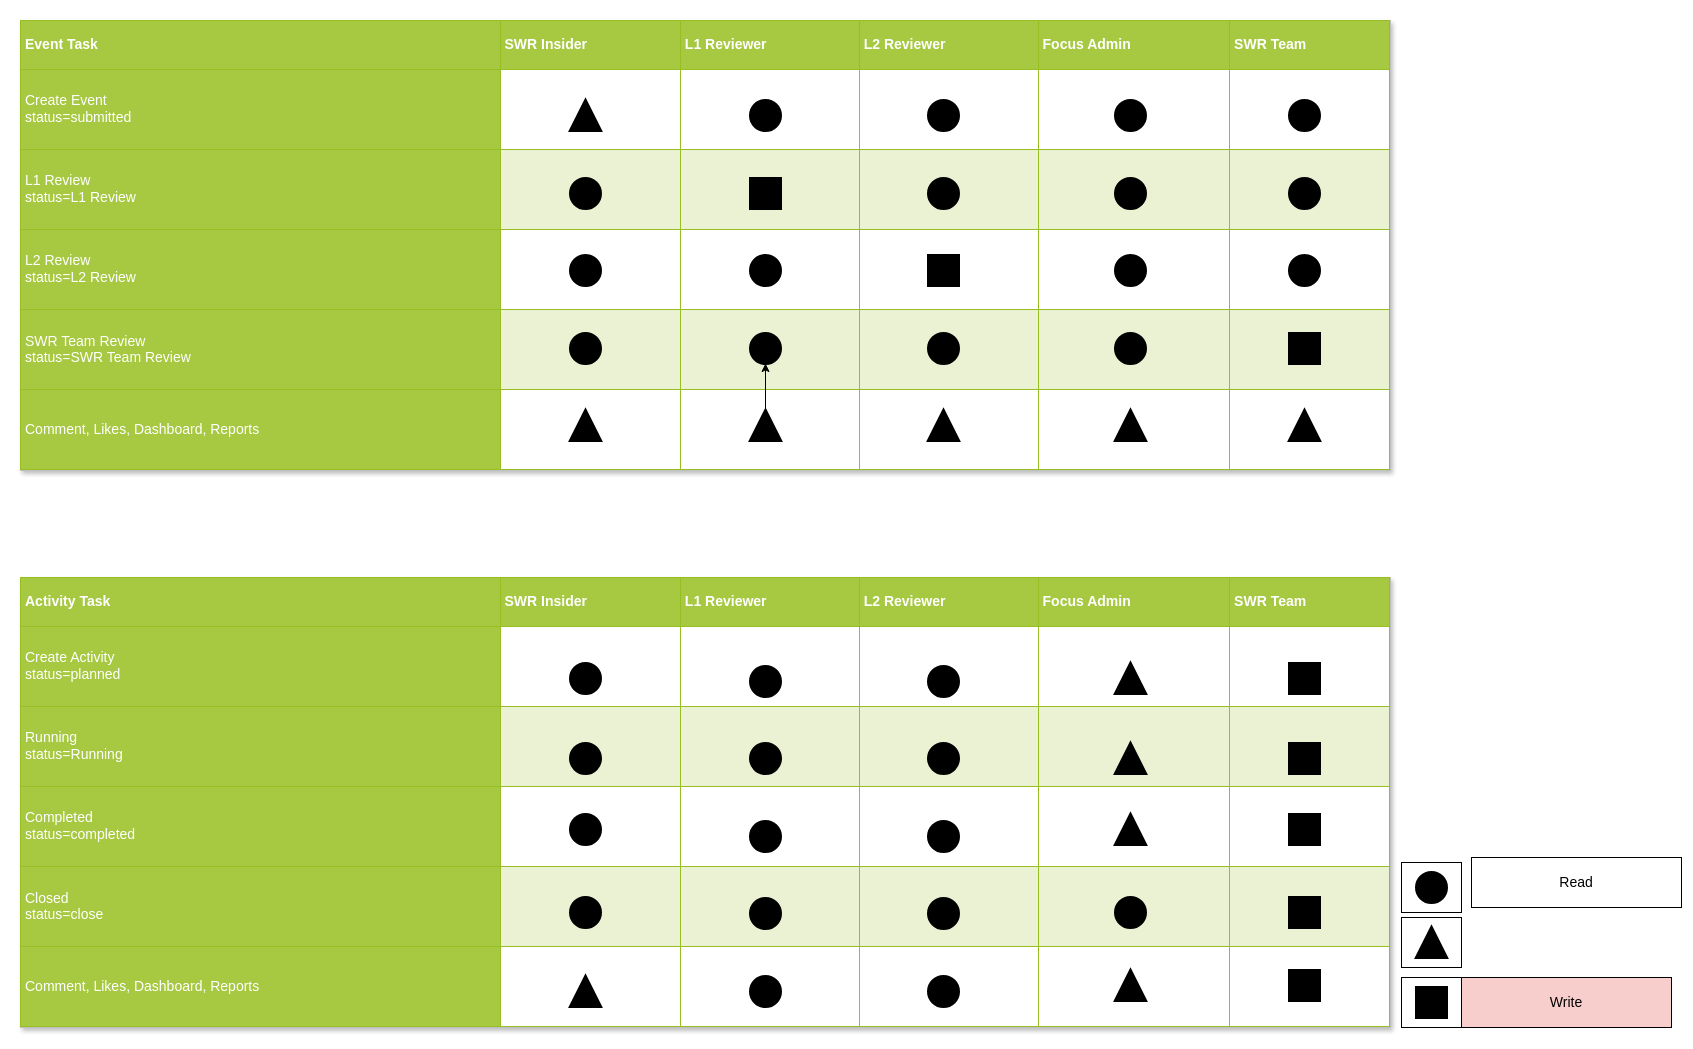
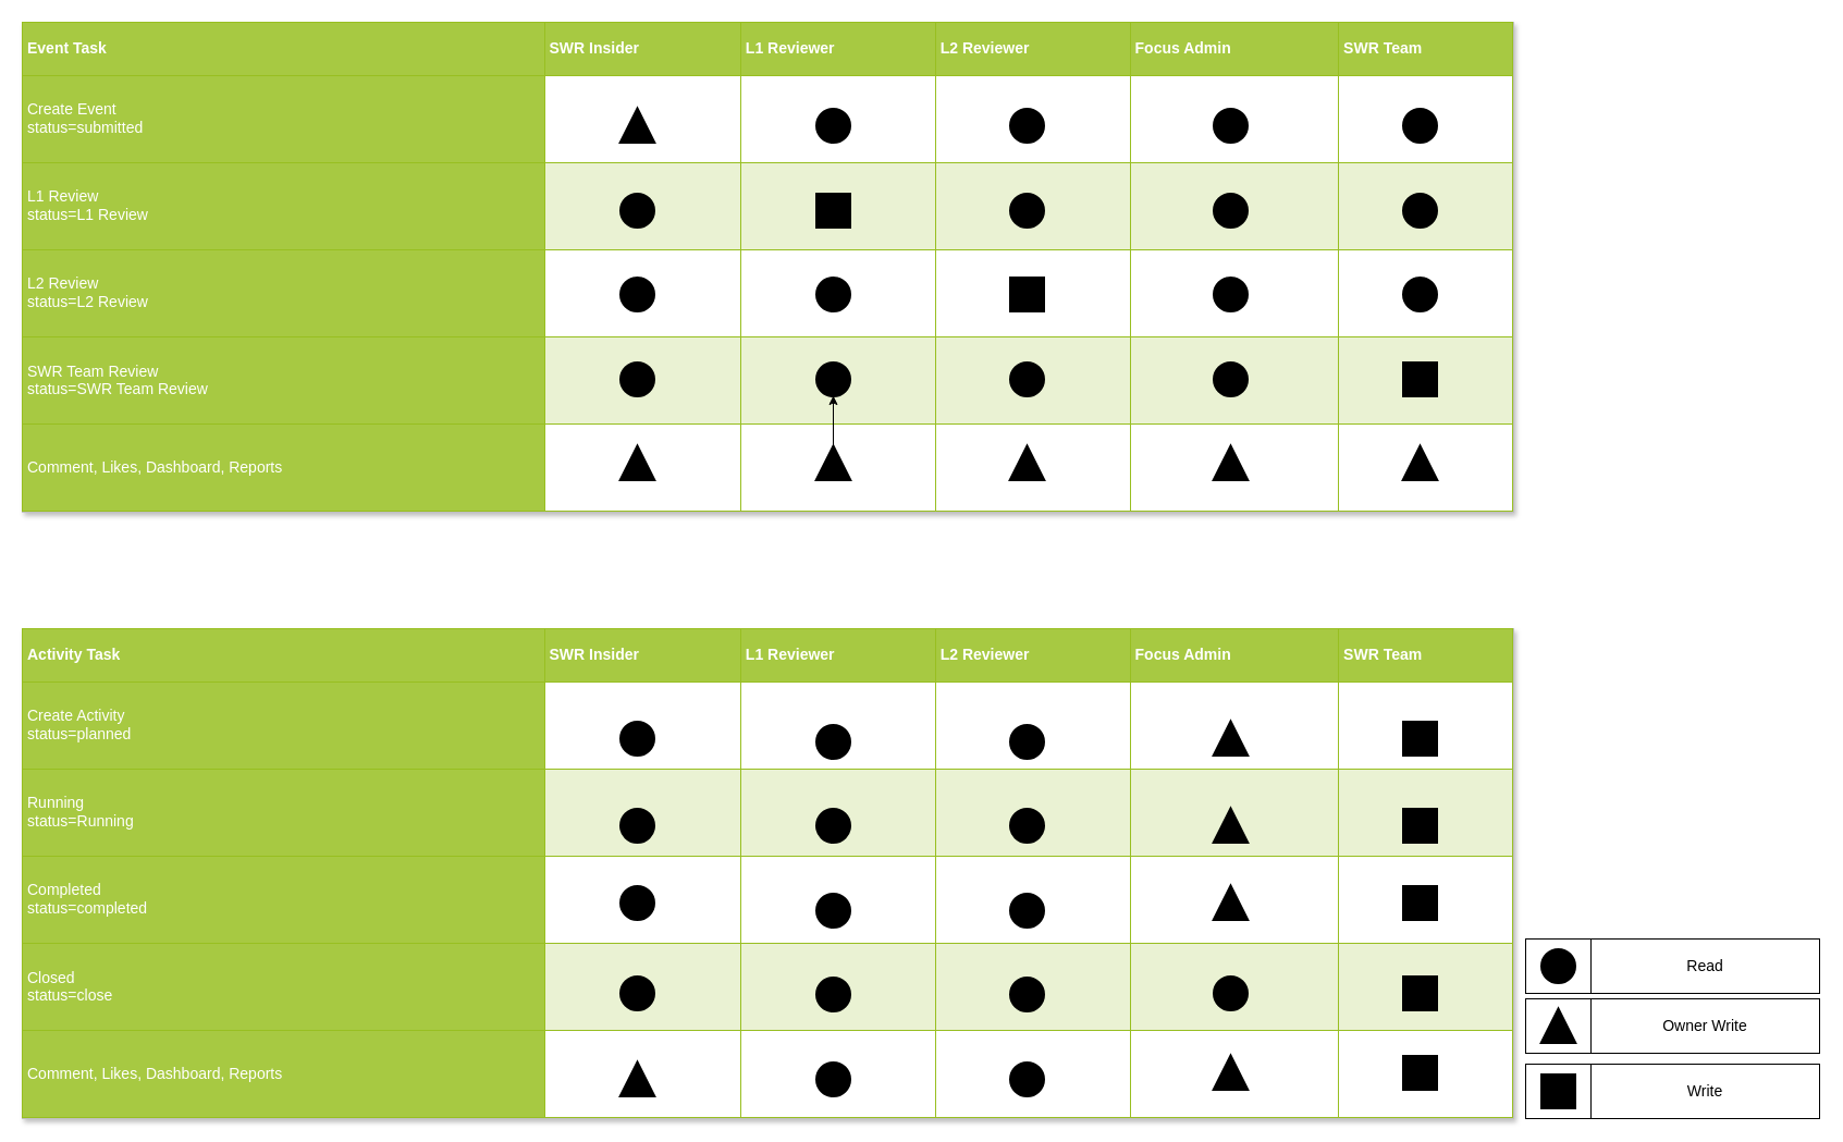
- <mxCell id="7" value="Read" style="whiteSpace=wrap;html=1;rounded=0;shadow=0;strokeWidth=1;fontSize=14" parent="1" vertex="1"><mxGeometry x="1471" y="857" width="210" height="50" as="geometry" /></mxCell>
+ <mxCell id="7" value="Read" style="whiteSpace=wrap;html=1;rounded=0;shadow=0;strokeWidth=1;fontSize=14" parent="1" vertex="1"><mxGeometry x="1461" y="862" width="210" height="50" as="geometry" /></mxCell>
+ <mxCell id="5" value="Owner Write" style="whiteSpace=wrap;html=1;rounded=0;shadow=0;strokeWidth=1;fontSize=14" parent="1" vertex="1"><mxGeometry x="1461" y="917" width="210" height="50" as="geometry" /></mxCell>
- <mxCell id="3" value="Write" style="whiteSpace=wrap;html=1;rounded=0;shadow=0;strokeWidth=1;fontSize=14;fillColor=#f8cecc;" parent="1" vertex="1"><mxGeometry x="1461" y="977" width="210" height="50" as="geometry" /></mxCell>
+ <mxCell id="3" value="Write" style="whiteSpace=wrap;html=1;rounded=0;shadow=0;strokeWidth=1;fontSize=14" parent="1" vertex="1"><mxGeometry x="1461" y="977" width="210" height="50" as="geometry" /></mxCell>
